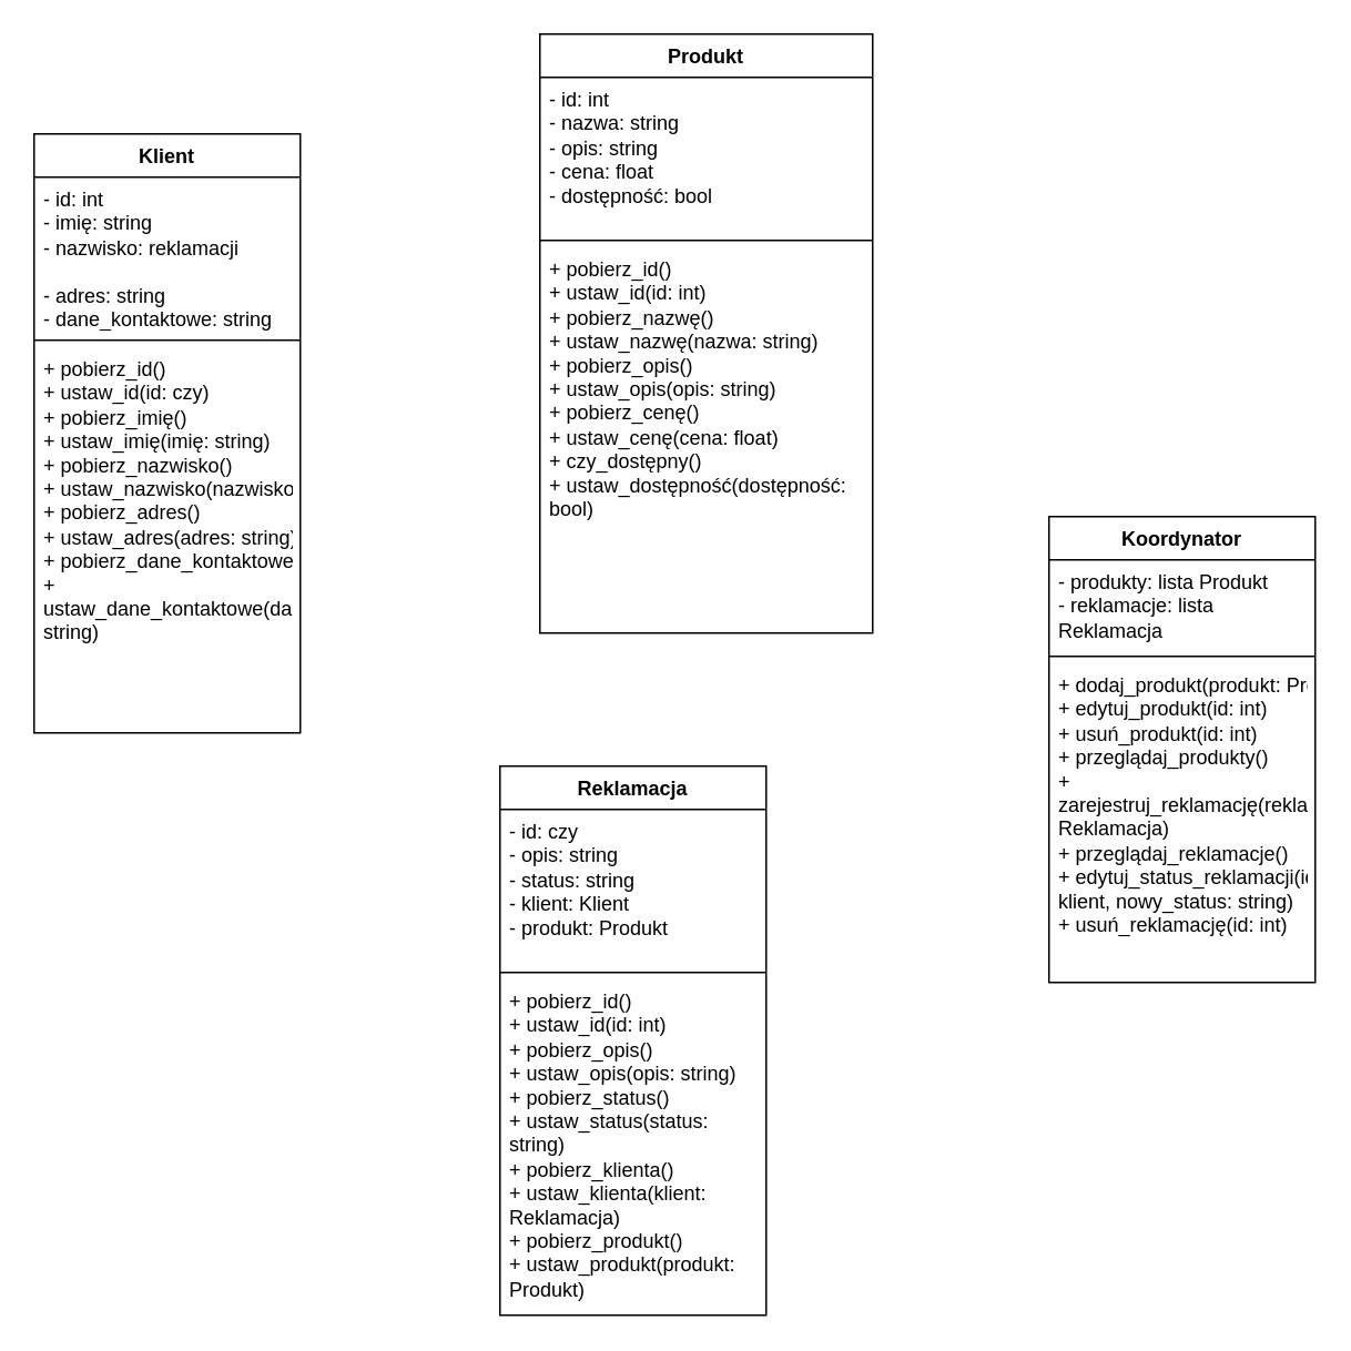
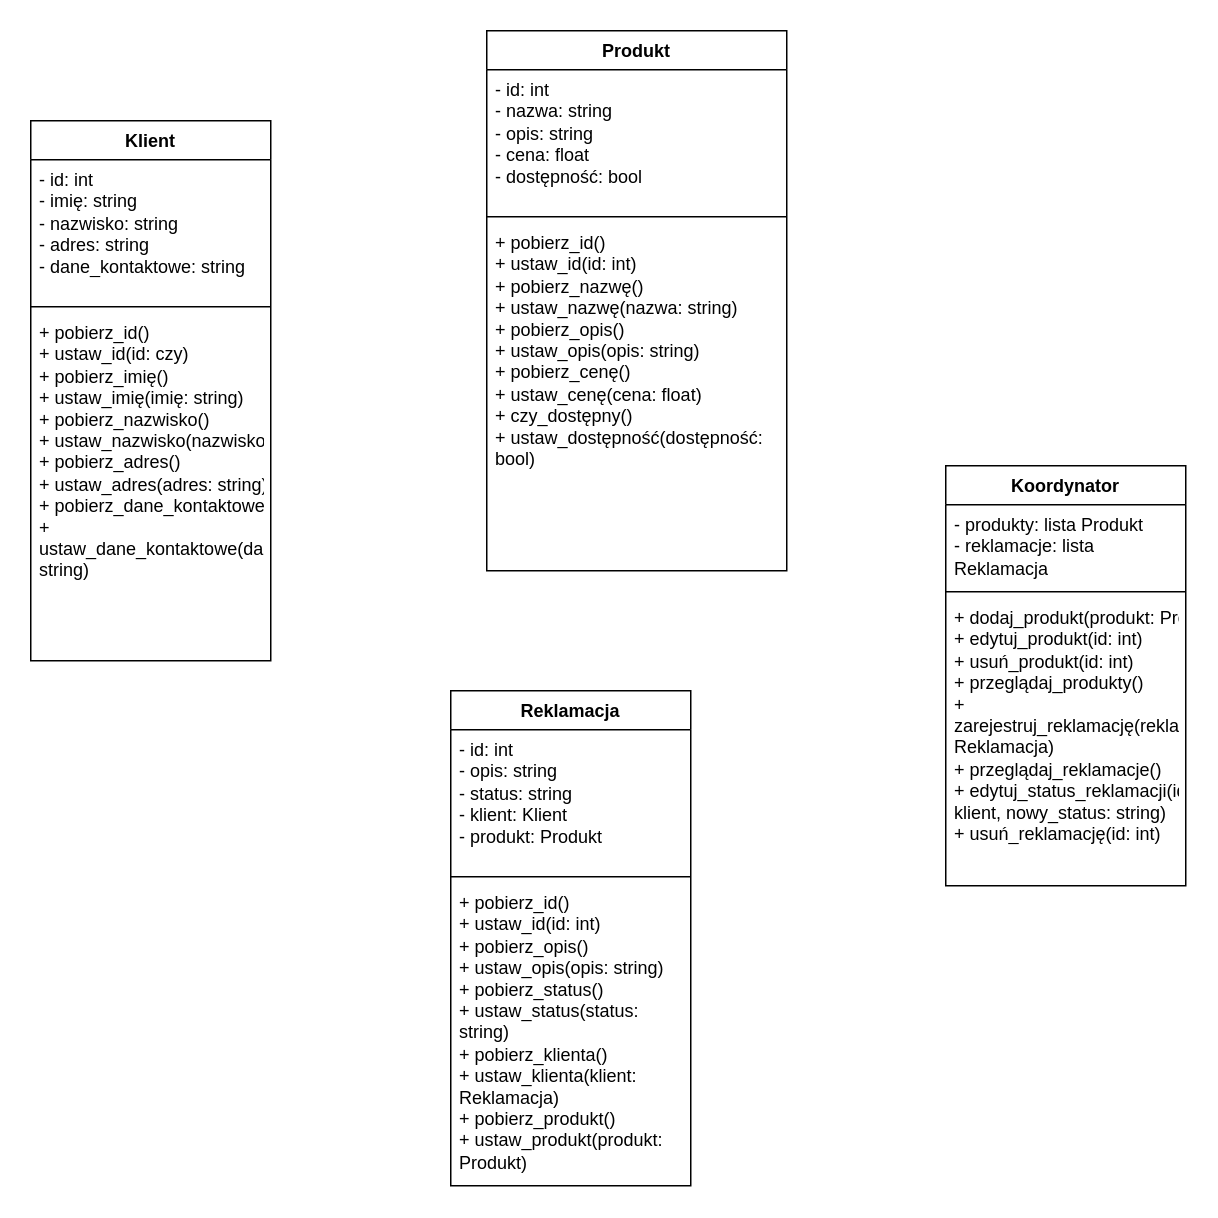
- <mxCell id="15" value="&lt;div&gt;- id: int&amp;nbsp; &amp;nbsp; &amp;nbsp; &amp;nbsp; &amp;nbsp; &amp;nbsp; &amp;nbsp; &amp;nbsp; &amp;nbsp; &amp;nbsp; &amp;nbsp; &amp;nbsp; &amp;nbsp;&lt;/div&gt;&lt;div&gt;- imię: string&amp;nbsp; &amp;nbsp; &amp;nbsp; &amp;nbsp; &amp;nbsp; &amp;nbsp; &amp;nbsp; &amp;nbsp; &amp;nbsp; &amp;nbsp;&amp;nbsp;&lt;/div&gt;&lt;div&gt;- nazwisko: reklamacji&amp;nbsp; &amp;nbsp; &amp;nbsp; &amp;nbsp; &amp;nbsp; &amp;nbsp; &amp;nbsp; &amp;nbsp;&amp;nbsp;&lt;/div&gt;&lt;div&gt;- adres: string&amp;nbsp; &amp;nbsp; &amp;nbsp; &amp;nbsp; &amp;nbsp; &amp;nbsp; &amp;nbsp; &amp;nbsp; &amp;nbsp; &amp;nbsp;&lt;/div&gt;&lt;div&gt;- dane_kontaktowe: string&amp;nbsp;&lt;/div&gt;" style="text;strokeColor=none;fillColor=none;align=left;verticalAlign=top;spacingLeft=4;spacingRight=4;overflow=hidden;rotatable=0;points=[[0,0.5],[1,0.5]];portConstraint=eastwest;whiteSpace=wrap;html=1;" vertex="1" parent="14"><mxGeometry y="26" width="160" height="94" as="geometry" /></mxCell>
+ <mxCell id="15" value="&lt;div&gt;- id: int&amp;nbsp; &amp;nbsp; &amp;nbsp; &amp;nbsp; &amp;nbsp; &amp;nbsp; &amp;nbsp; &amp;nbsp; &amp;nbsp; &amp;nbsp; &amp;nbsp; &amp;nbsp; &amp;nbsp;&lt;/div&gt;&lt;div&gt;- imię: string&amp;nbsp; &amp;nbsp; &amp;nbsp; &amp;nbsp; &amp;nbsp; &amp;nbsp; &amp;nbsp; &amp;nbsp; &amp;nbsp; &amp;nbsp;&amp;nbsp;&lt;/div&gt;&lt;div&gt;- nazwisko: string&amp;nbsp; &amp;nbsp; &amp;nbsp; &amp;nbsp; &amp;nbsp; &amp;nbsp; &amp;nbsp; &amp;nbsp;&amp;nbsp;&lt;/div&gt;&lt;div&gt;- adres: string&amp;nbsp; &amp;nbsp; &amp;nbsp; &amp;nbsp; &amp;nbsp; &amp;nbsp; &amp;nbsp; &amp;nbsp; &amp;nbsp; &amp;nbsp;&lt;/div&gt;&lt;div&gt;- dane_kontaktowe: string&amp;nbsp;&lt;/div&gt;" style="text;strokeColor=none;fillColor=none;align=left;verticalAlign=top;spacingLeft=4;spacingRight=4;overflow=hidden;rotatable=0;points=[[0,0.5],[1,0.5]];portConstraint=eastwest;whiteSpace=wrap;html=1;" vertex="1" parent="14"><mxGeometry y="26" width="160" height="94" as="geometry" /></mxCell>
- <mxCell id="7" value="&lt;div&gt;- id: czy&amp;nbsp; &amp;nbsp; &amp;nbsp; &amp;nbsp; &amp;nbsp; &amp;nbsp; &amp;nbsp; &amp;nbsp; &amp;nbsp; &amp;nbsp; &amp;nbsp; &amp;nbsp; &amp;nbsp;&lt;/div&gt;&lt;div&gt;- opis: string&amp;nbsp; &amp;nbsp; &amp;nbsp; &amp;nbsp; &amp;nbsp; &amp;nbsp; &amp;nbsp; &amp;nbsp; &amp;nbsp; &amp;nbsp;&amp;nbsp;&lt;/div&gt;&lt;div&gt;- status: string&lt;/div&gt;&lt;div&gt;- klient: Klient&lt;/div&gt;&lt;div&gt;- produkt: Produkt&lt;/div&gt;" style="text;strokeColor=none;fillColor=none;align=left;verticalAlign=top;spacingLeft=4;spacingRight=4;overflow=hidden;rotatable=0;points=[[0,0.5],[1,0.5]];portConstraint=eastwest;whiteSpace=wrap;html=1;" vertex="1" parent="6"><mxGeometry y="26" width="160" height="94" as="geometry" /></mxCell>
+ <mxCell id="7" value="&lt;div&gt;- id: int&amp;nbsp; &amp;nbsp; &amp;nbsp; &amp;nbsp; &amp;nbsp; &amp;nbsp; &amp;nbsp; &amp;nbsp; &amp;nbsp; &amp;nbsp; &amp;nbsp; &amp;nbsp; &amp;nbsp;&lt;/div&gt;&lt;div&gt;- opis: string&amp;nbsp; &amp;nbsp; &amp;nbsp; &amp;nbsp; &amp;nbsp; &amp;nbsp; &amp;nbsp; &amp;nbsp; &amp;nbsp; &amp;nbsp;&amp;nbsp;&lt;/div&gt;&lt;div&gt;- status: string&lt;/div&gt;&lt;div&gt;- klient: Klient&lt;/div&gt;&lt;div&gt;- produkt: Produkt&lt;/div&gt;" style="text;strokeColor=none;fillColor=none;align=left;verticalAlign=top;spacingLeft=4;spacingRight=4;overflow=hidden;rotatable=0;points=[[0,0.5],[1,0.5]];portConstraint=eastwest;whiteSpace=wrap;html=1;" vertex="1" parent="6"><mxGeometry y="26" width="160" height="94" as="geometry" /></mxCell>
